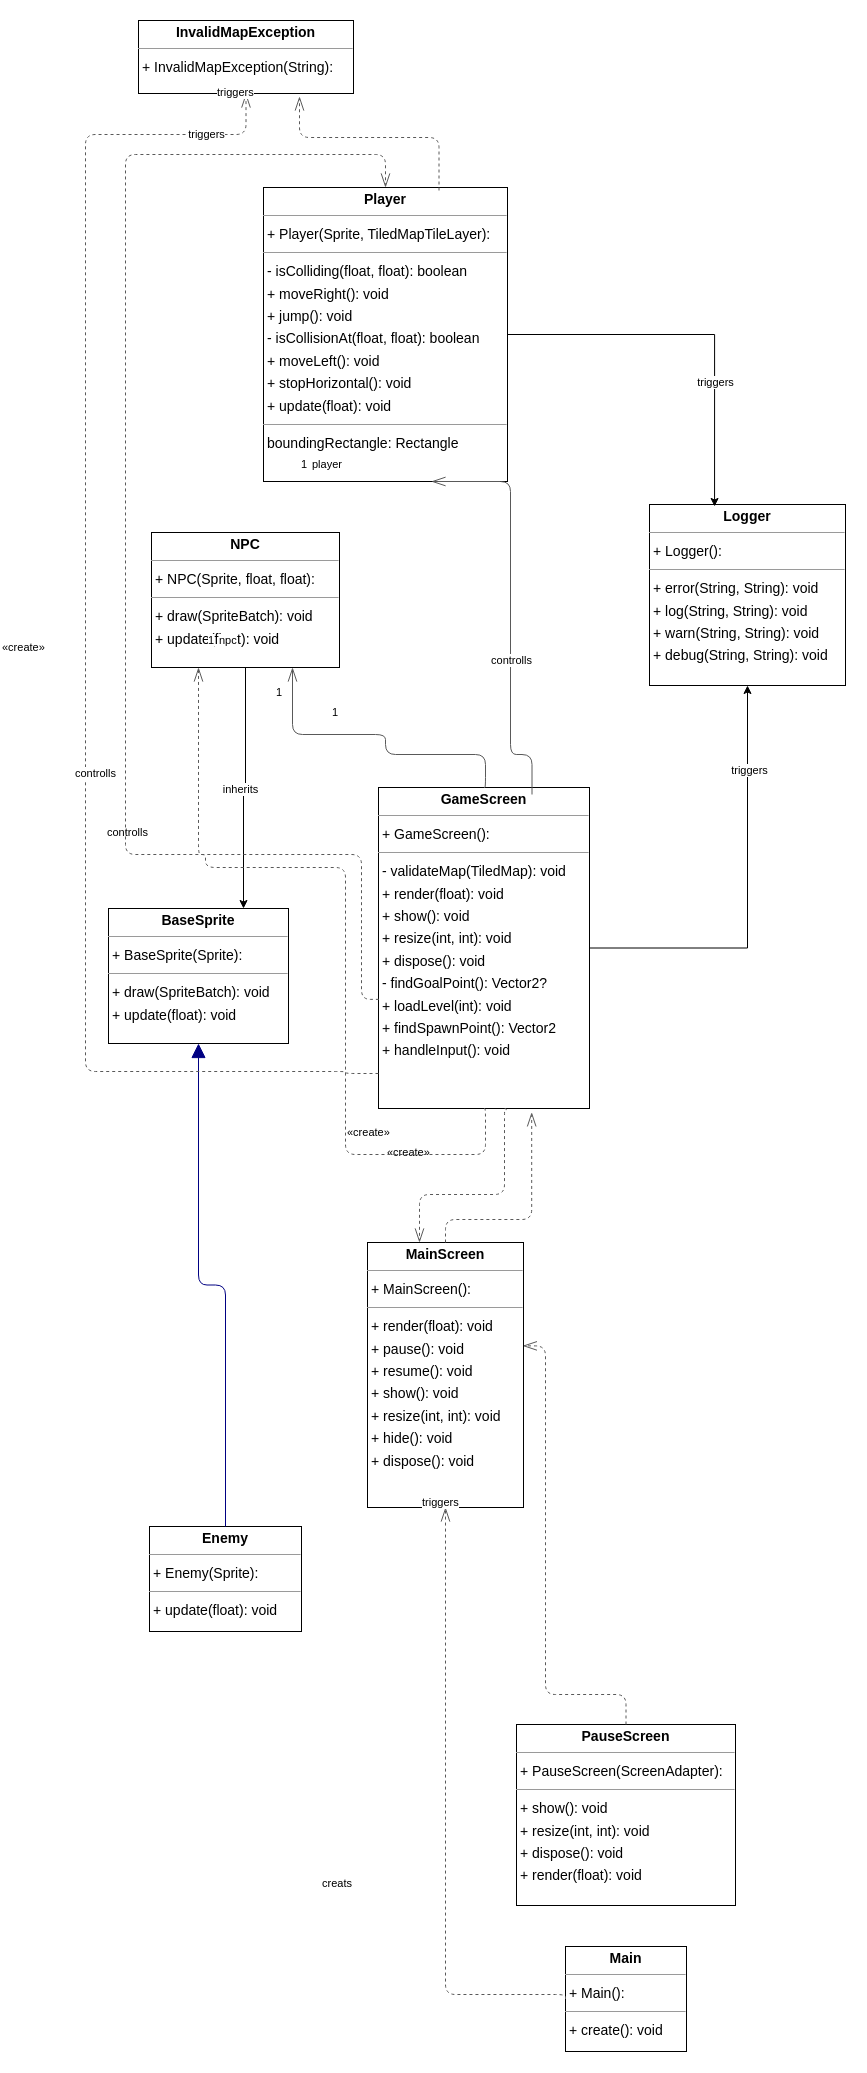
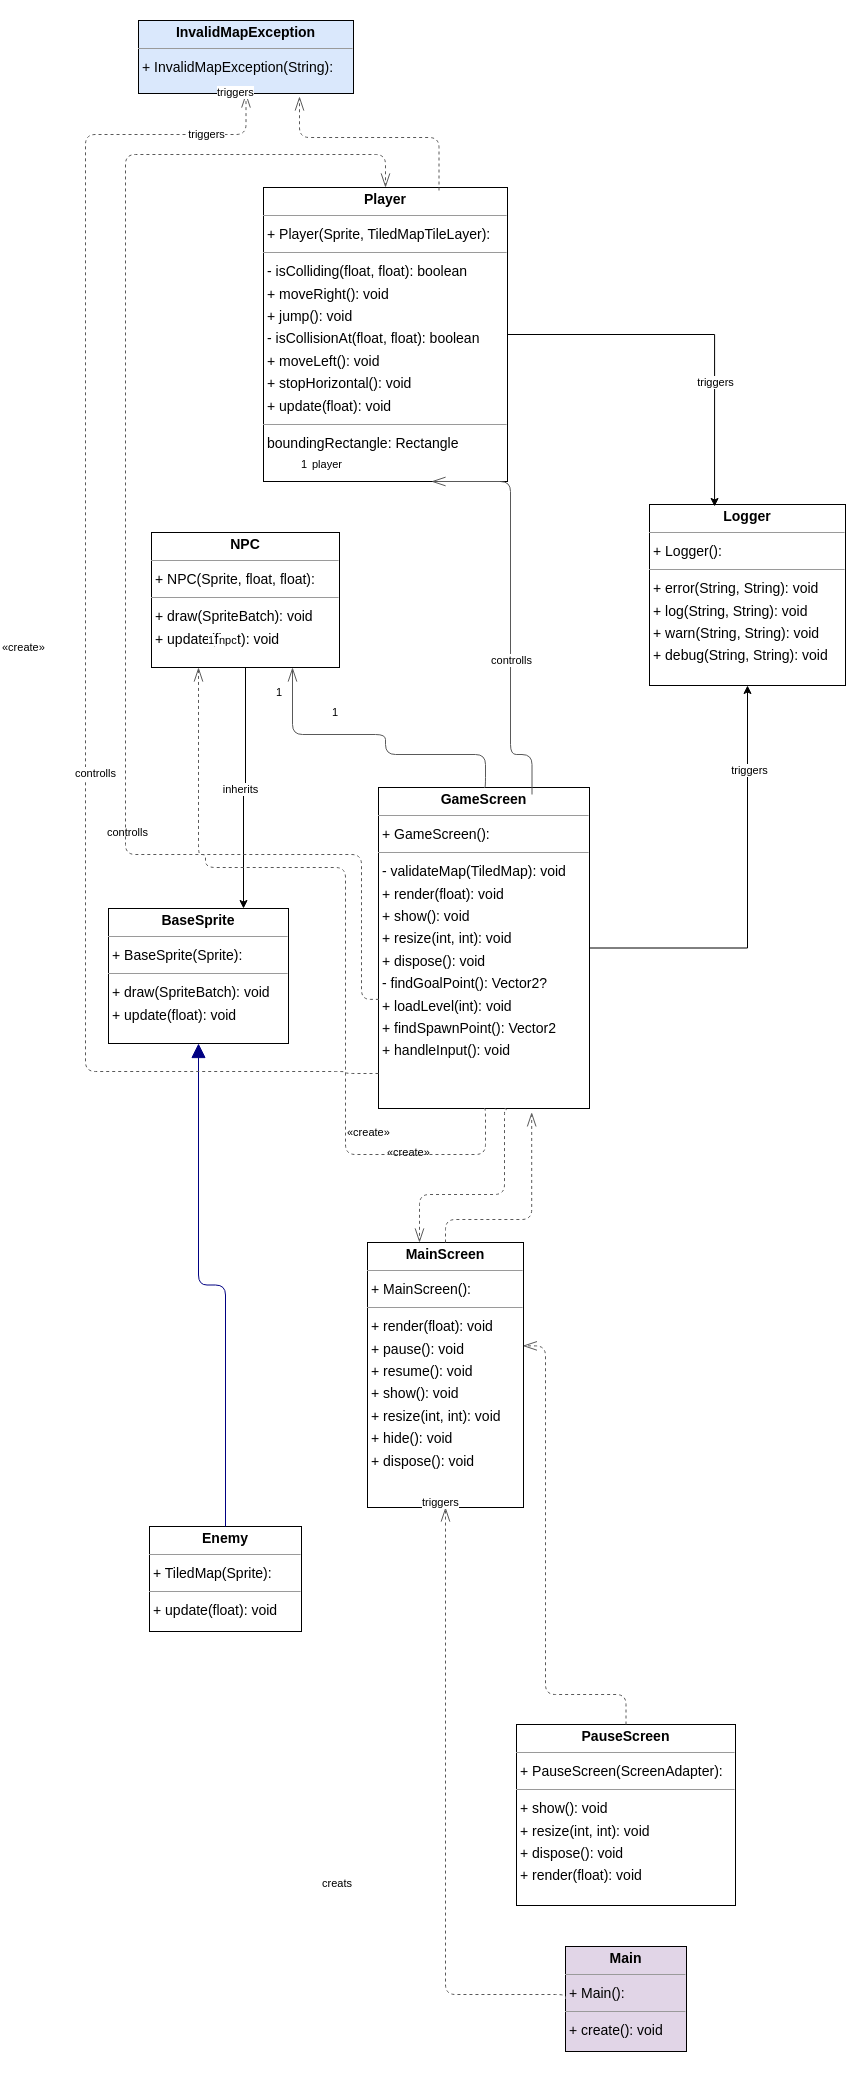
- <mxCell id="7" value="&lt;p style=&quot;margin:0px;margin-top:4px;text-align:center;&quot;&gt;&lt;b&gt;InvalidMapException&lt;/b&gt;&lt;/p&gt;&lt;hr size=&quot;1&quot;/&gt;&lt;p style=&quot;margin:0 0 0 4px;line-height:1.6;&quot;&gt;+ InvalidMapException(String): &lt;/p&gt;" style="verticalAlign=top;align=left;overflow=fill;fontSize=14;fontFamily=Helvetica;html=1;rounded=0;shadow=0;comic=0;labelBackgroundColor=none;strokeWidth=1;" vertex="1" parent="1"><mxGeometry x="73" y="20" width="215" height="73" as="geometry" /></mxCell>
+ <mxCell id="7" value="&lt;p style=&quot;margin:0px;margin-top:4px;text-align:center;&quot;&gt;&lt;b&gt;InvalidMapException&lt;/b&gt;&lt;/p&gt;&lt;hr size=&quot;1&quot;/&gt;&lt;p style=&quot;margin:0 0 0 4px;line-height:1.6;&quot;&gt;+ InvalidMapException(String): &lt;/p&gt;" style="verticalAlign=top;align=left;overflow=fill;fontSize=14;fontFamily=Helvetica;html=1;rounded=0;shadow=0;comic=0;labelBackgroundColor=none;strokeWidth=1;fillColor=#dae8fc;" vertex="1" parent="1"><mxGeometry x="73" y="20" width="215" height="73" as="geometry" /></mxCell>
- <mxCell id="3" value="&lt;p style=&quot;margin:0px;margin-top:4px;text-align:center;&quot;&gt;&lt;b&gt;Enemy&lt;/b&gt;&lt;/p&gt;&lt;hr size=&quot;1&quot;/&gt;&lt;p style=&quot;margin:0 0 0 4px;line-height:1.6;&quot;&gt;+ Enemy(Sprite): &lt;/p&gt;&lt;hr size=&quot;1&quot;/&gt;&lt;p style=&quot;margin:0 0 0 4px;line-height:1.6;&quot;&gt;+ update(float): void&lt;/p&gt;" style="verticalAlign=top;align=left;overflow=fill;fontSize=14;fontFamily=Helvetica;html=1;rounded=0;shadow=0;comic=0;labelBackgroundColor=none;strokeWidth=1;" vertex="1" parent="1"><mxGeometry x="84" y="1526" width="152" height="105" as="geometry" /></mxCell>
+ <mxCell id="3" value="&lt;p style=&quot;margin:0px;margin-top:4px;text-align:center;&quot;&gt;&lt;b&gt;Enemy&lt;/b&gt;&lt;/p&gt;&lt;hr size=&quot;1&quot;/&gt;&lt;p style=&quot;margin:0 0 0 4px;line-height:1.6;&quot;&gt;+ TiledMap(Sprite): &lt;/p&gt;&lt;hr size=&quot;1&quot;/&gt;&lt;p style=&quot;margin:0 0 0 4px;line-height:1.6;&quot;&gt;+ update(float): void&lt;/p&gt;" style="verticalAlign=top;align=left;overflow=fill;fontSize=14;fontFamily=Helvetica;html=1;rounded=0;shadow=0;comic=0;labelBackgroundColor=none;strokeWidth=1;" vertex="1" parent="1"><mxGeometry x="84" y="1526" width="152" height="105" as="geometry" /></mxCell>
- <mxCell id="9" value="&lt;p style=&quot;margin:0px;margin-top:4px;text-align:center;&quot;&gt;&lt;b&gt;Main&lt;/b&gt;&lt;/p&gt;&lt;hr size=&quot;1&quot;/&gt;&lt;p style=&quot;margin:0 0 0 4px;line-height:1.6;&quot;&gt;+ Main(): &lt;/p&gt;&lt;hr size=&quot;1&quot;/&gt;&lt;p style=&quot;margin:0 0 0 4px;line-height:1.6;&quot;&gt;+ create(): void&lt;/p&gt;" style="verticalAlign=top;align=left;overflow=fill;fontSize=14;fontFamily=Helvetica;html=1;rounded=0;shadow=0;comic=0;labelBackgroundColor=none;strokeWidth=1;" vertex="1" parent="1"><mxGeometry x="500" y="1946" width="121" height="105" as="geometry" /></mxCell>
+ <mxCell id="9" value="&lt;p style=&quot;margin:0px;margin-top:4px;text-align:center;&quot;&gt;&lt;b&gt;Main&lt;/b&gt;&lt;/p&gt;&lt;hr size=&quot;1&quot;/&gt;&lt;p style=&quot;margin:0 0 0 4px;line-height:1.6;&quot;&gt;+ Main(): &lt;/p&gt;&lt;hr size=&quot;1&quot;/&gt;&lt;p style=&quot;margin:0 0 0 4px;line-height:1.6;&quot;&gt;+ create(): void&lt;/p&gt;" style="verticalAlign=top;align=left;overflow=fill;fontSize=14;fontFamily=Helvetica;html=1;rounded=0;shadow=0;comic=0;labelBackgroundColor=none;strokeWidth=1;fillColor=#e1d5e7;" vertex="1" parent="1"><mxGeometry x="500" y="1946" width="121" height="105" as="geometry" /></mxCell>
